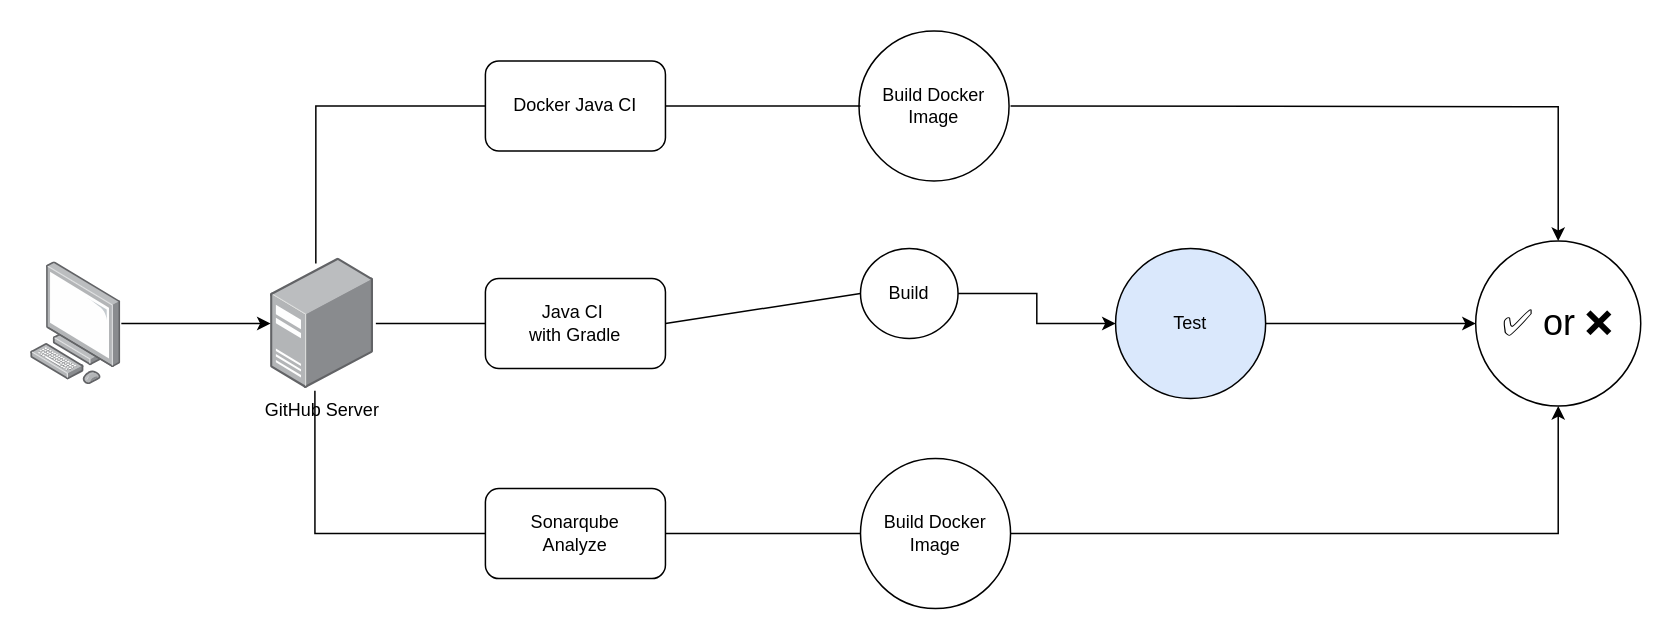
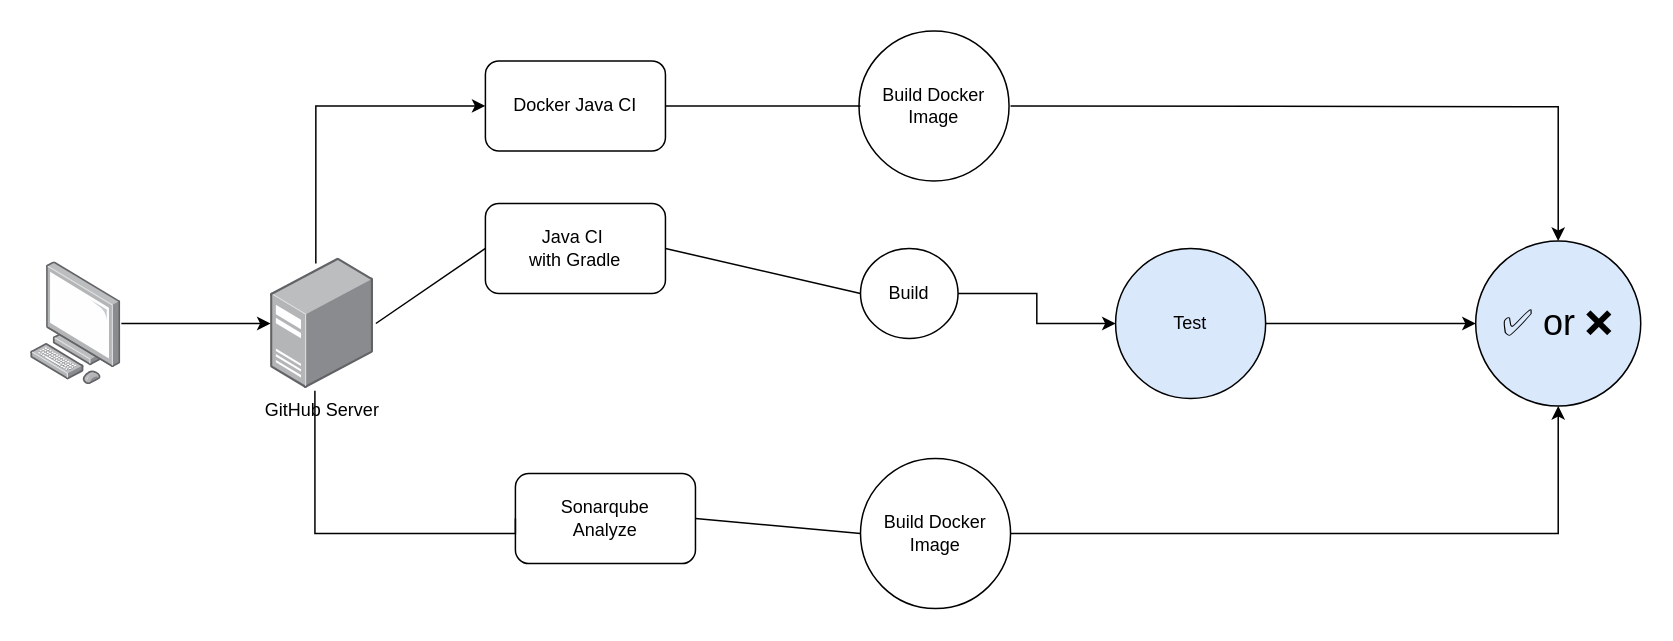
- <mxCell id="20" value="" style="endArrow=none;html=1;rounded=0;exitX=0.437;exitY=0.04;exitDx=0;exitDy=0;exitPerimeter=0;entryX=0;entryY=0.5;entryDx=0;entryDy=0;edgeStyle=orthogonalEdgeStyle;" edge="1" parent="1" source="18" target="4"><mxGeometry width="50" height="50" relative="1" as="geometry"><mxPoint x="440" y="285" as="sourcePoint" /><mxPoint x="490" y="235" as="targetPoint" /><Array as="points"><mxPoint x="210" y="70" /></Array></mxGeometry></mxCell>
+ <mxCell id="20" value="" style="endArrow=classic;html=1;rounded=0;exitX=0.437;exitY=0.04;exitDx=0;exitDy=0;exitPerimeter=0;entryX=0;entryY=0.5;entryDx=0;entryDy=0;edgeStyle=orthogonalEdgeStyle;" edge="1" parent="1" source="18" target="4"><mxGeometry width="50" height="50" relative="1" as="geometry"><mxPoint x="440" y="285" as="sourcePoint" /><mxPoint x="490" y="235" as="targetPoint" /><Array as="points"><mxPoint x="210" y="70" /></Array></mxGeometry></mxCell>
- <mxCell id="7" value="Java CI&amp;nbsp;&lt;div&gt;with Gradle&lt;/div&gt;" style="rounded=1;whiteSpace=wrap;html=1;" vertex="1" parent="1"><mxGeometry x="323" y="185" width="120" height="60" as="geometry" /></mxCell>
+ <mxCell id="7" value="Java CI&amp;nbsp;&lt;div&gt;with Gradle&lt;/div&gt;" style="rounded=1;whiteSpace=wrap;html=1;" vertex="1" parent="1"><mxGeometry x="323" y="135" width="120" height="60" as="geometry" /></mxCell>
- <mxCell id="16" value="&lt;font style=&quot;font-size: 24px;&quot;&gt;✅ or ❌&lt;/font&gt;" style="ellipse;whiteSpace=wrap;html=1;aspect=fixed;" vertex="1" parent="1"><mxGeometry x="983" y="160" width="110" height="110" as="geometry" /></mxCell>
+ <mxCell id="16" value="&lt;font style=&quot;font-size: 24px;&quot;&gt;✅ or ❌&lt;/font&gt;" style="ellipse;whiteSpace=wrap;html=1;aspect=fixed;fillColor=#dae8fc;" vertex="1" parent="1"><mxGeometry x="983" y="160" width="110" height="110" as="geometry" /></mxCell>
- <mxCell id="10" value="Sonarqube&lt;div&gt;Analyze&lt;/div&gt;" style="rounded=1;whiteSpace=wrap;html=1;" vertex="1" parent="1"><mxGeometry x="323" y="325" width="120" height="60" as="geometry" /></mxCell>
+ <mxCell id="10" value="Sonarqube&lt;div&gt;Analyze&lt;/div&gt;" style="rounded=1;whiteSpace=wrap;html=1;" vertex="1" parent="1"><mxGeometry x="343" y="315" width="120" height="60" as="geometry" /></mxCell>
